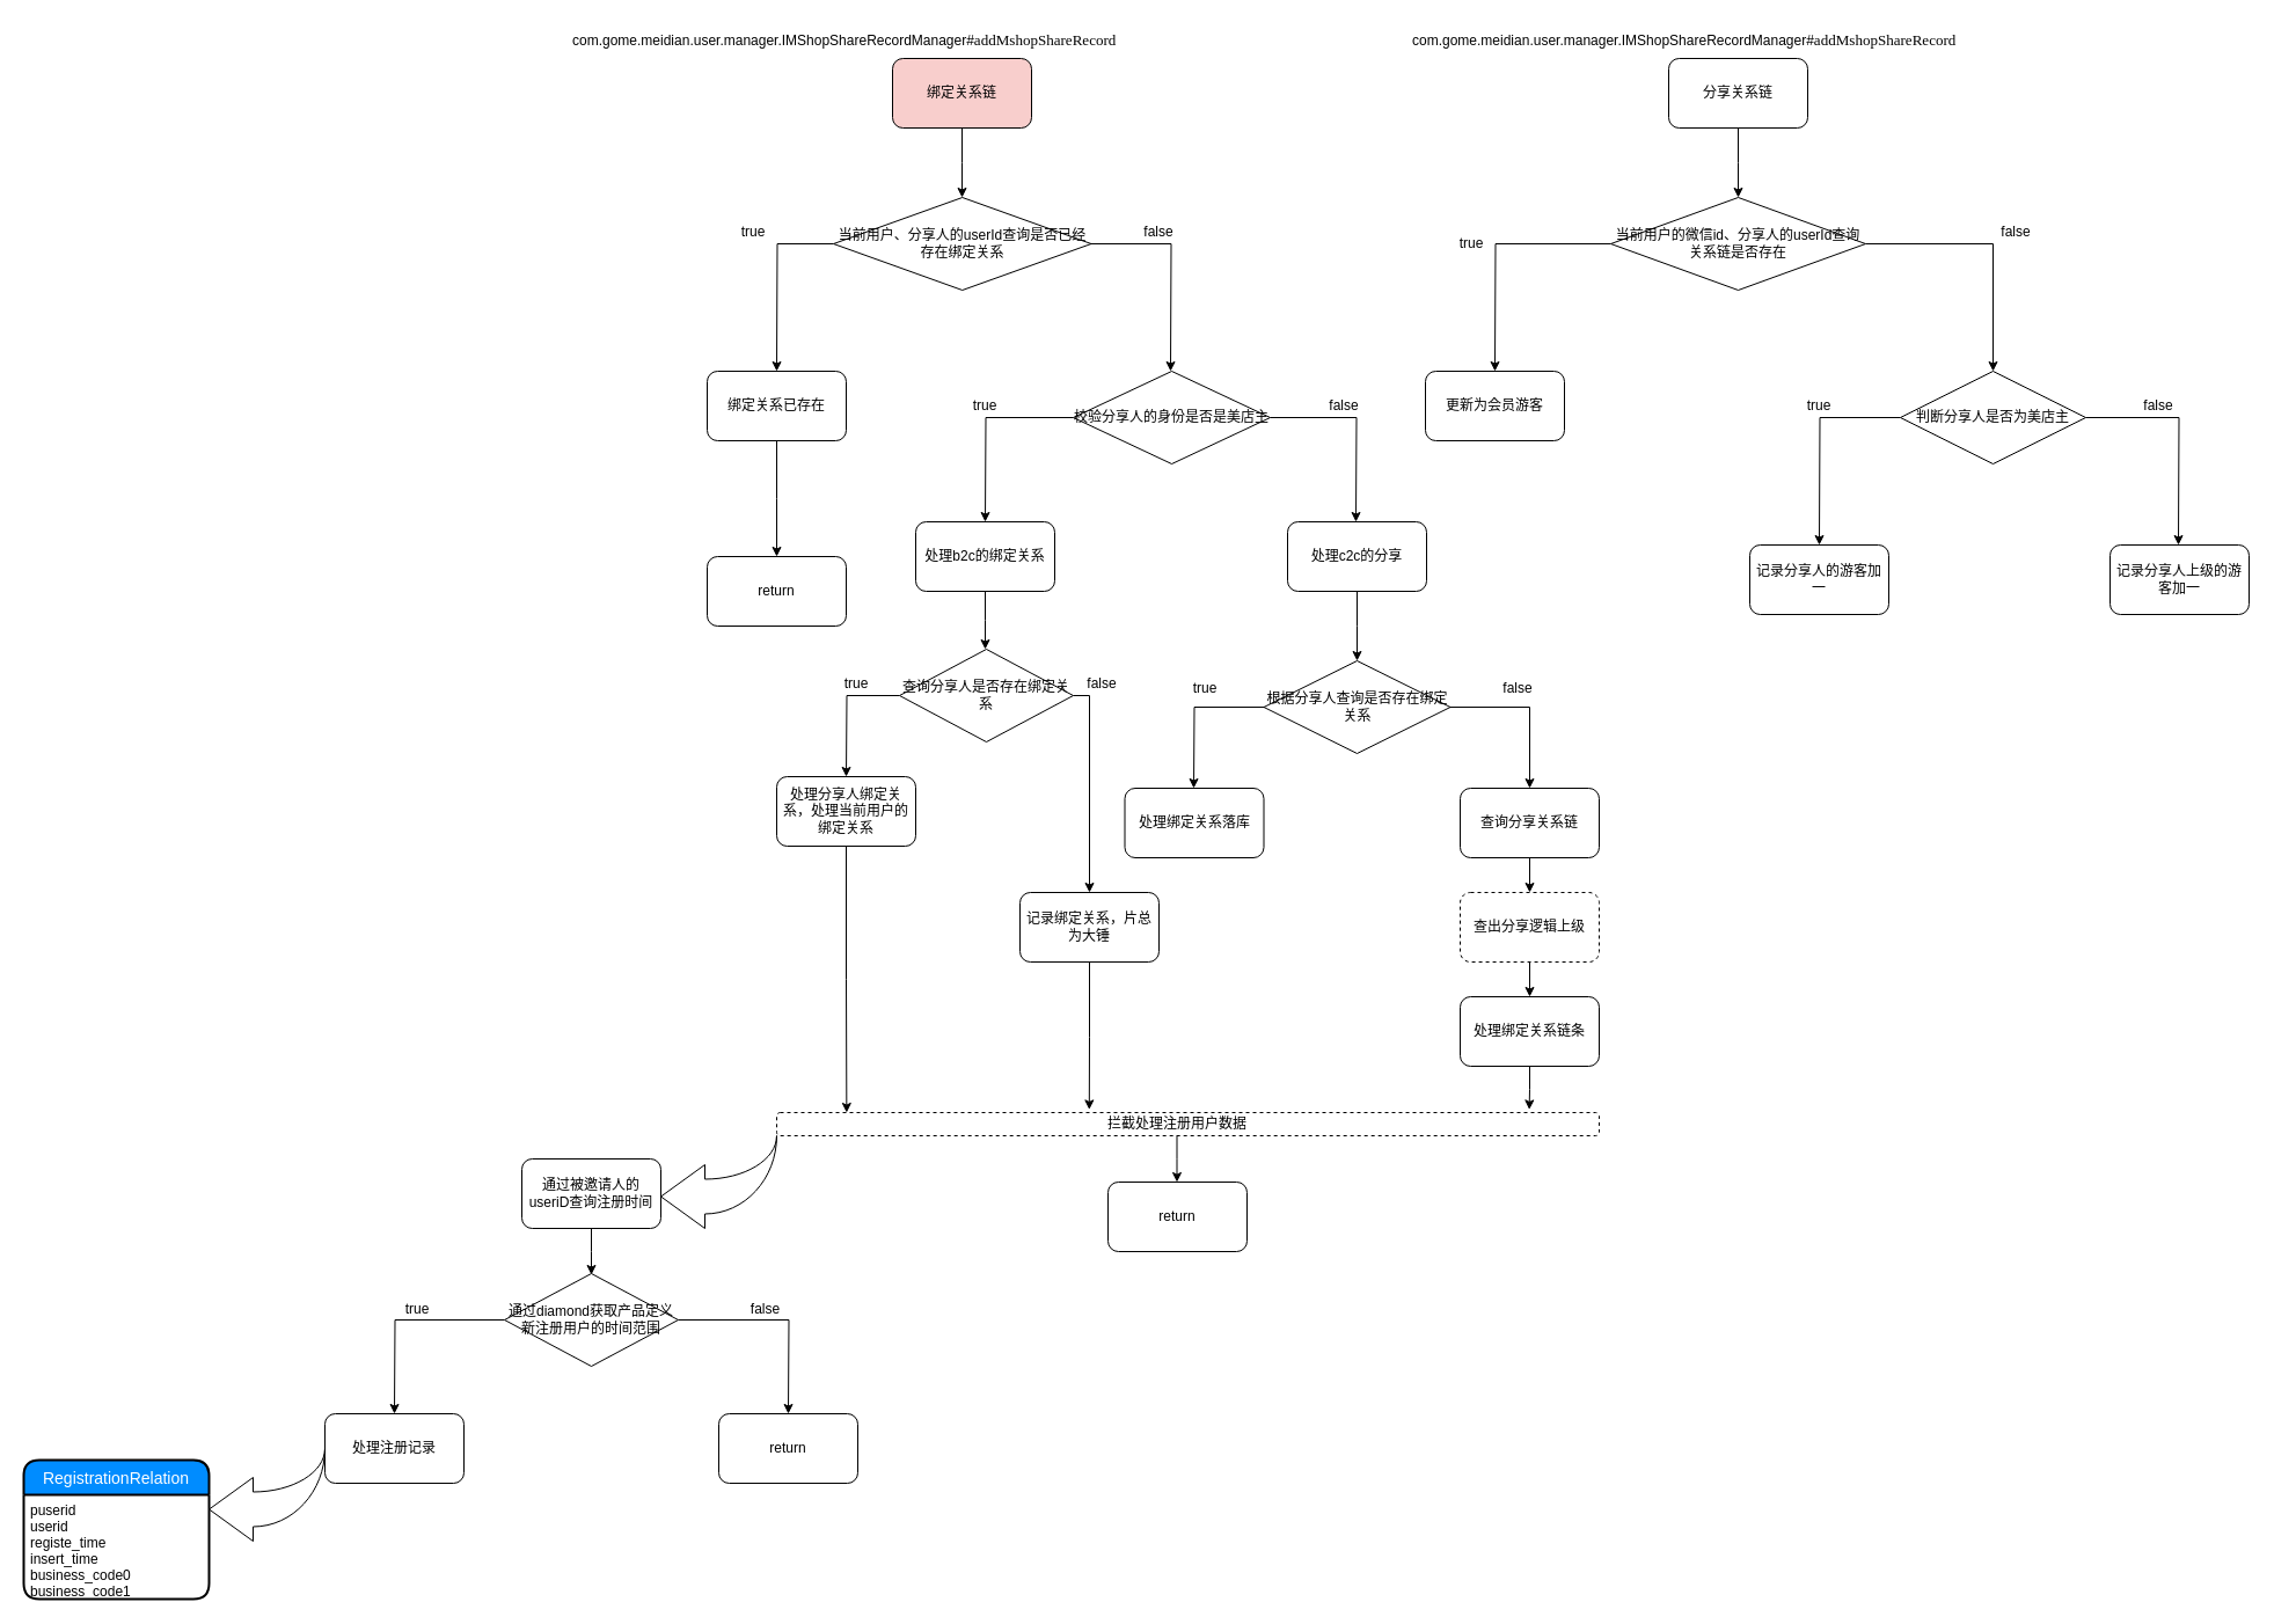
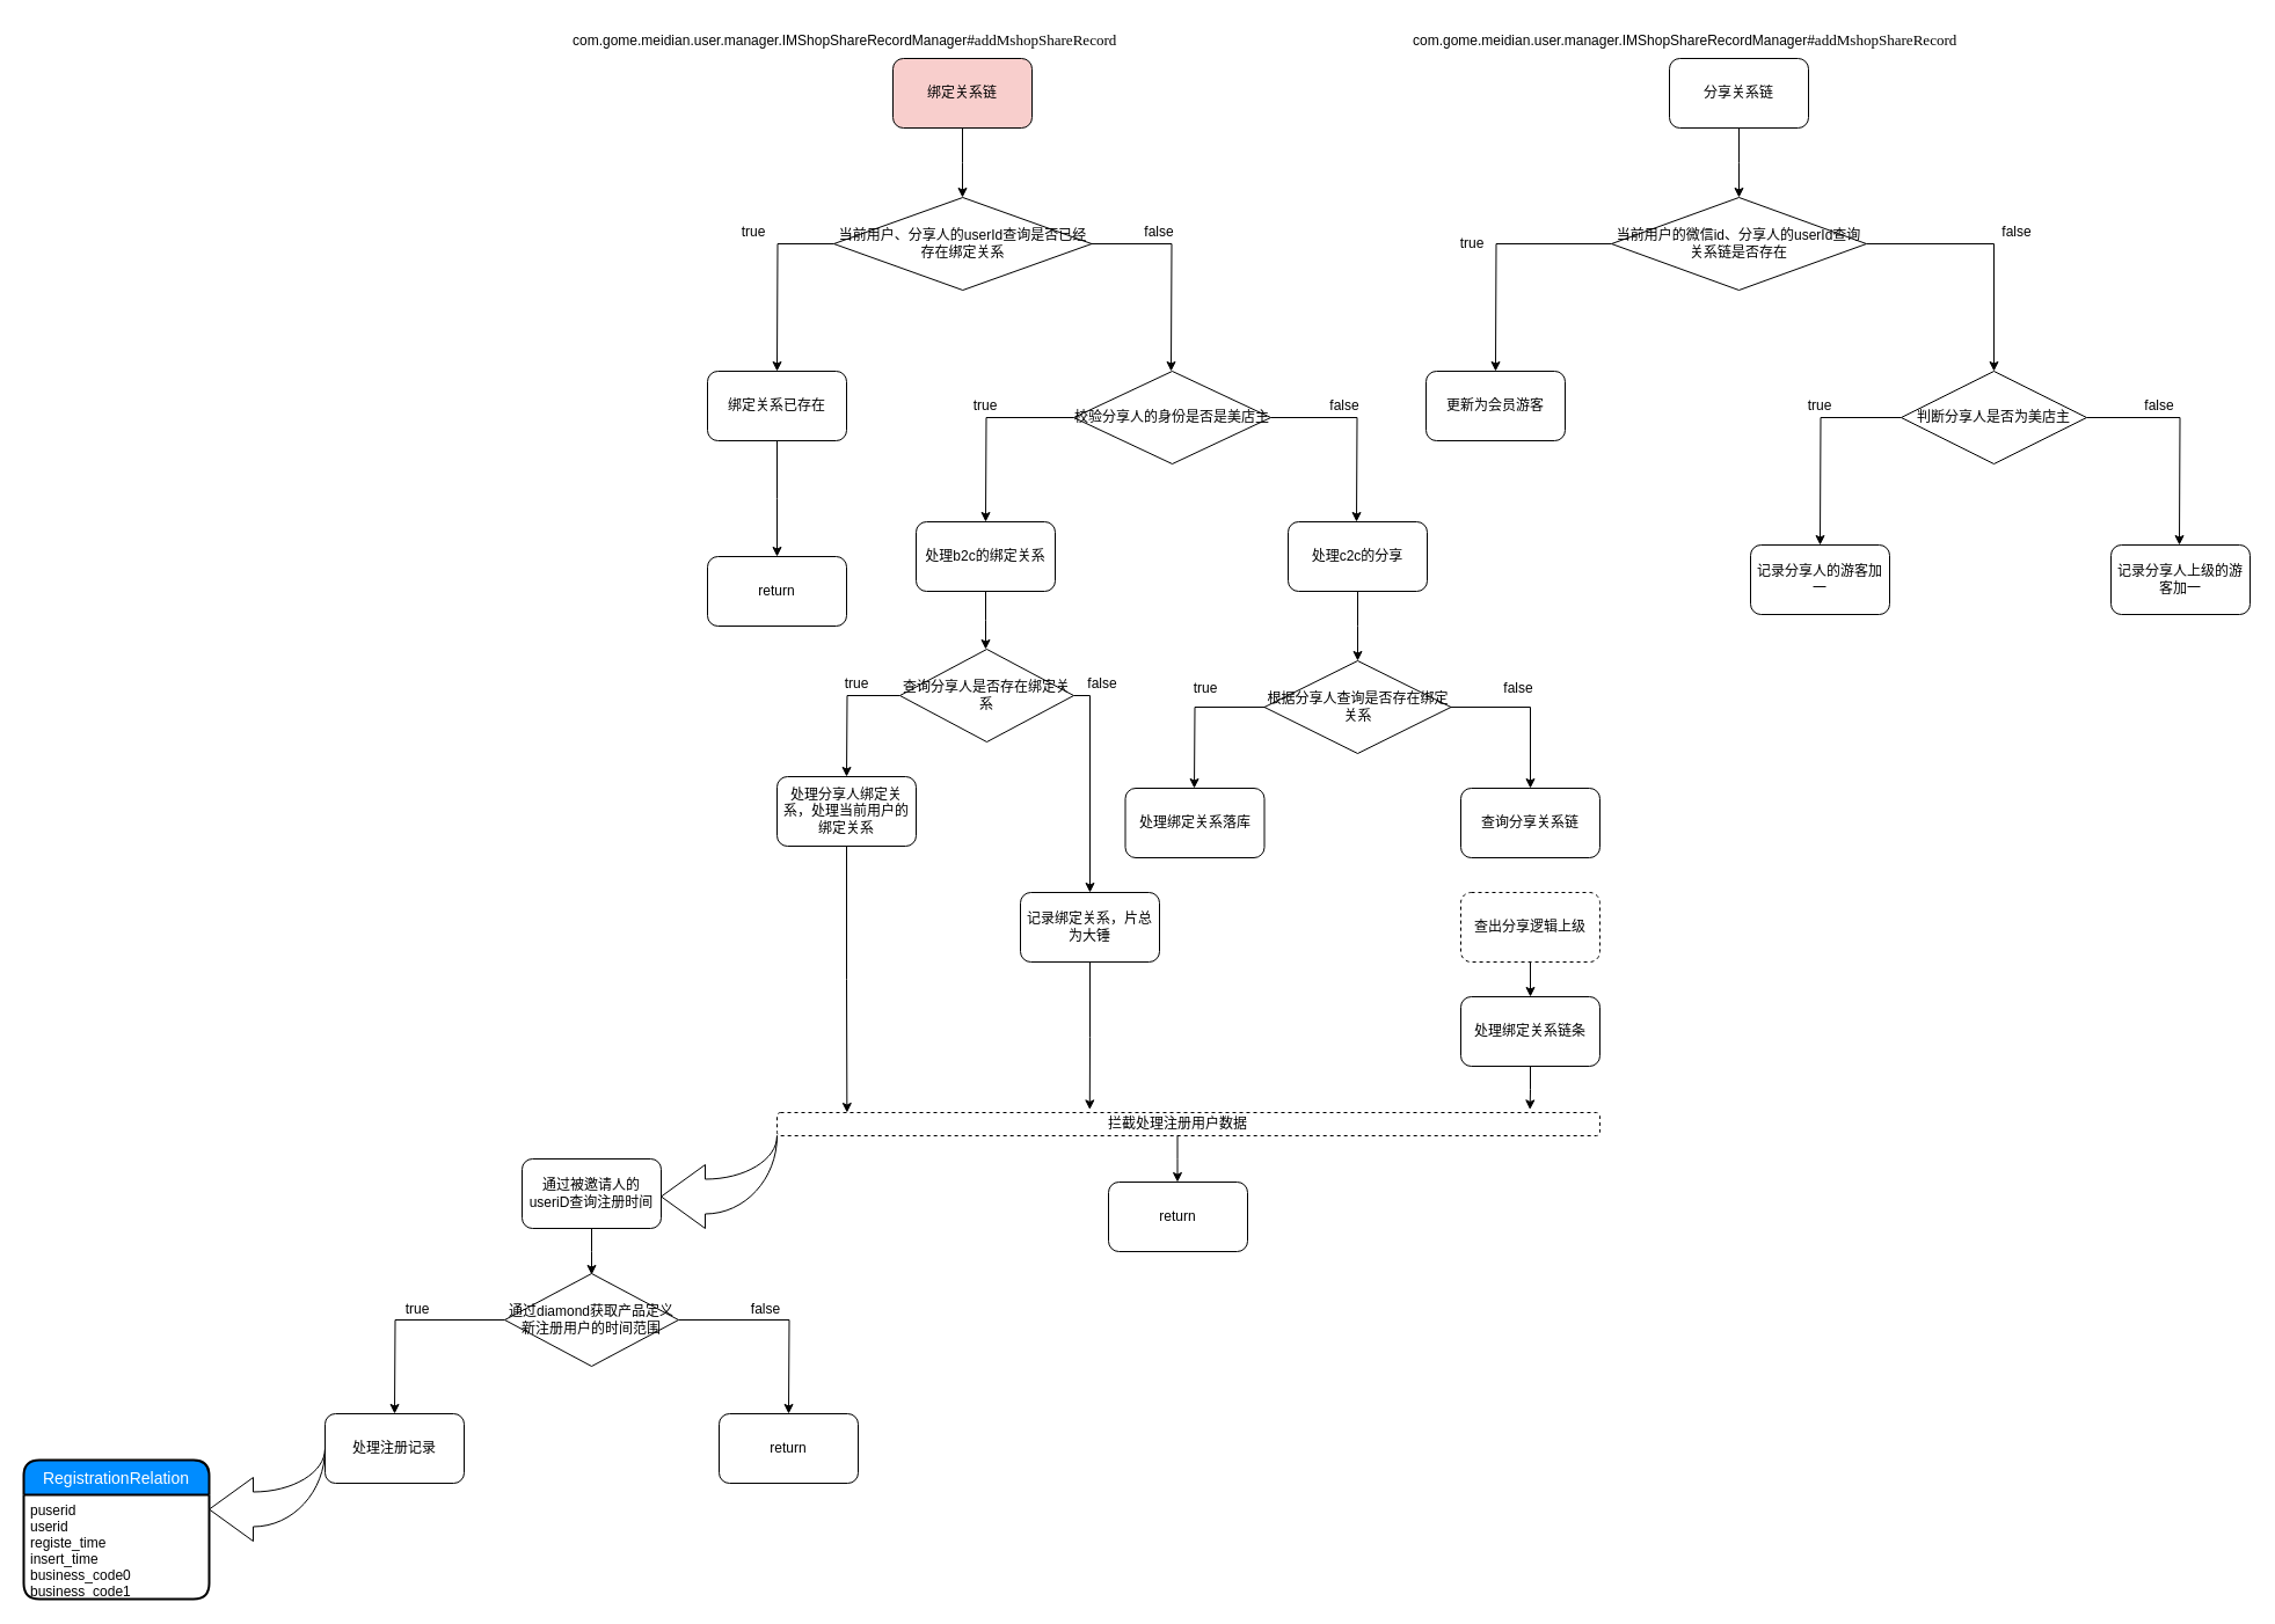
- <mxCell id="51" style="edgeStyle=orthogonalEdgeStyle;rounded=0;orthogonalLoop=1;jettySize=auto;html=1;entryX=0.5;entryY=0;entryDx=0;entryDy=0;" parent="1" source="52" target="54" edge="1"><mxGeometry relative="1" as="geometry" /></mxCell>
